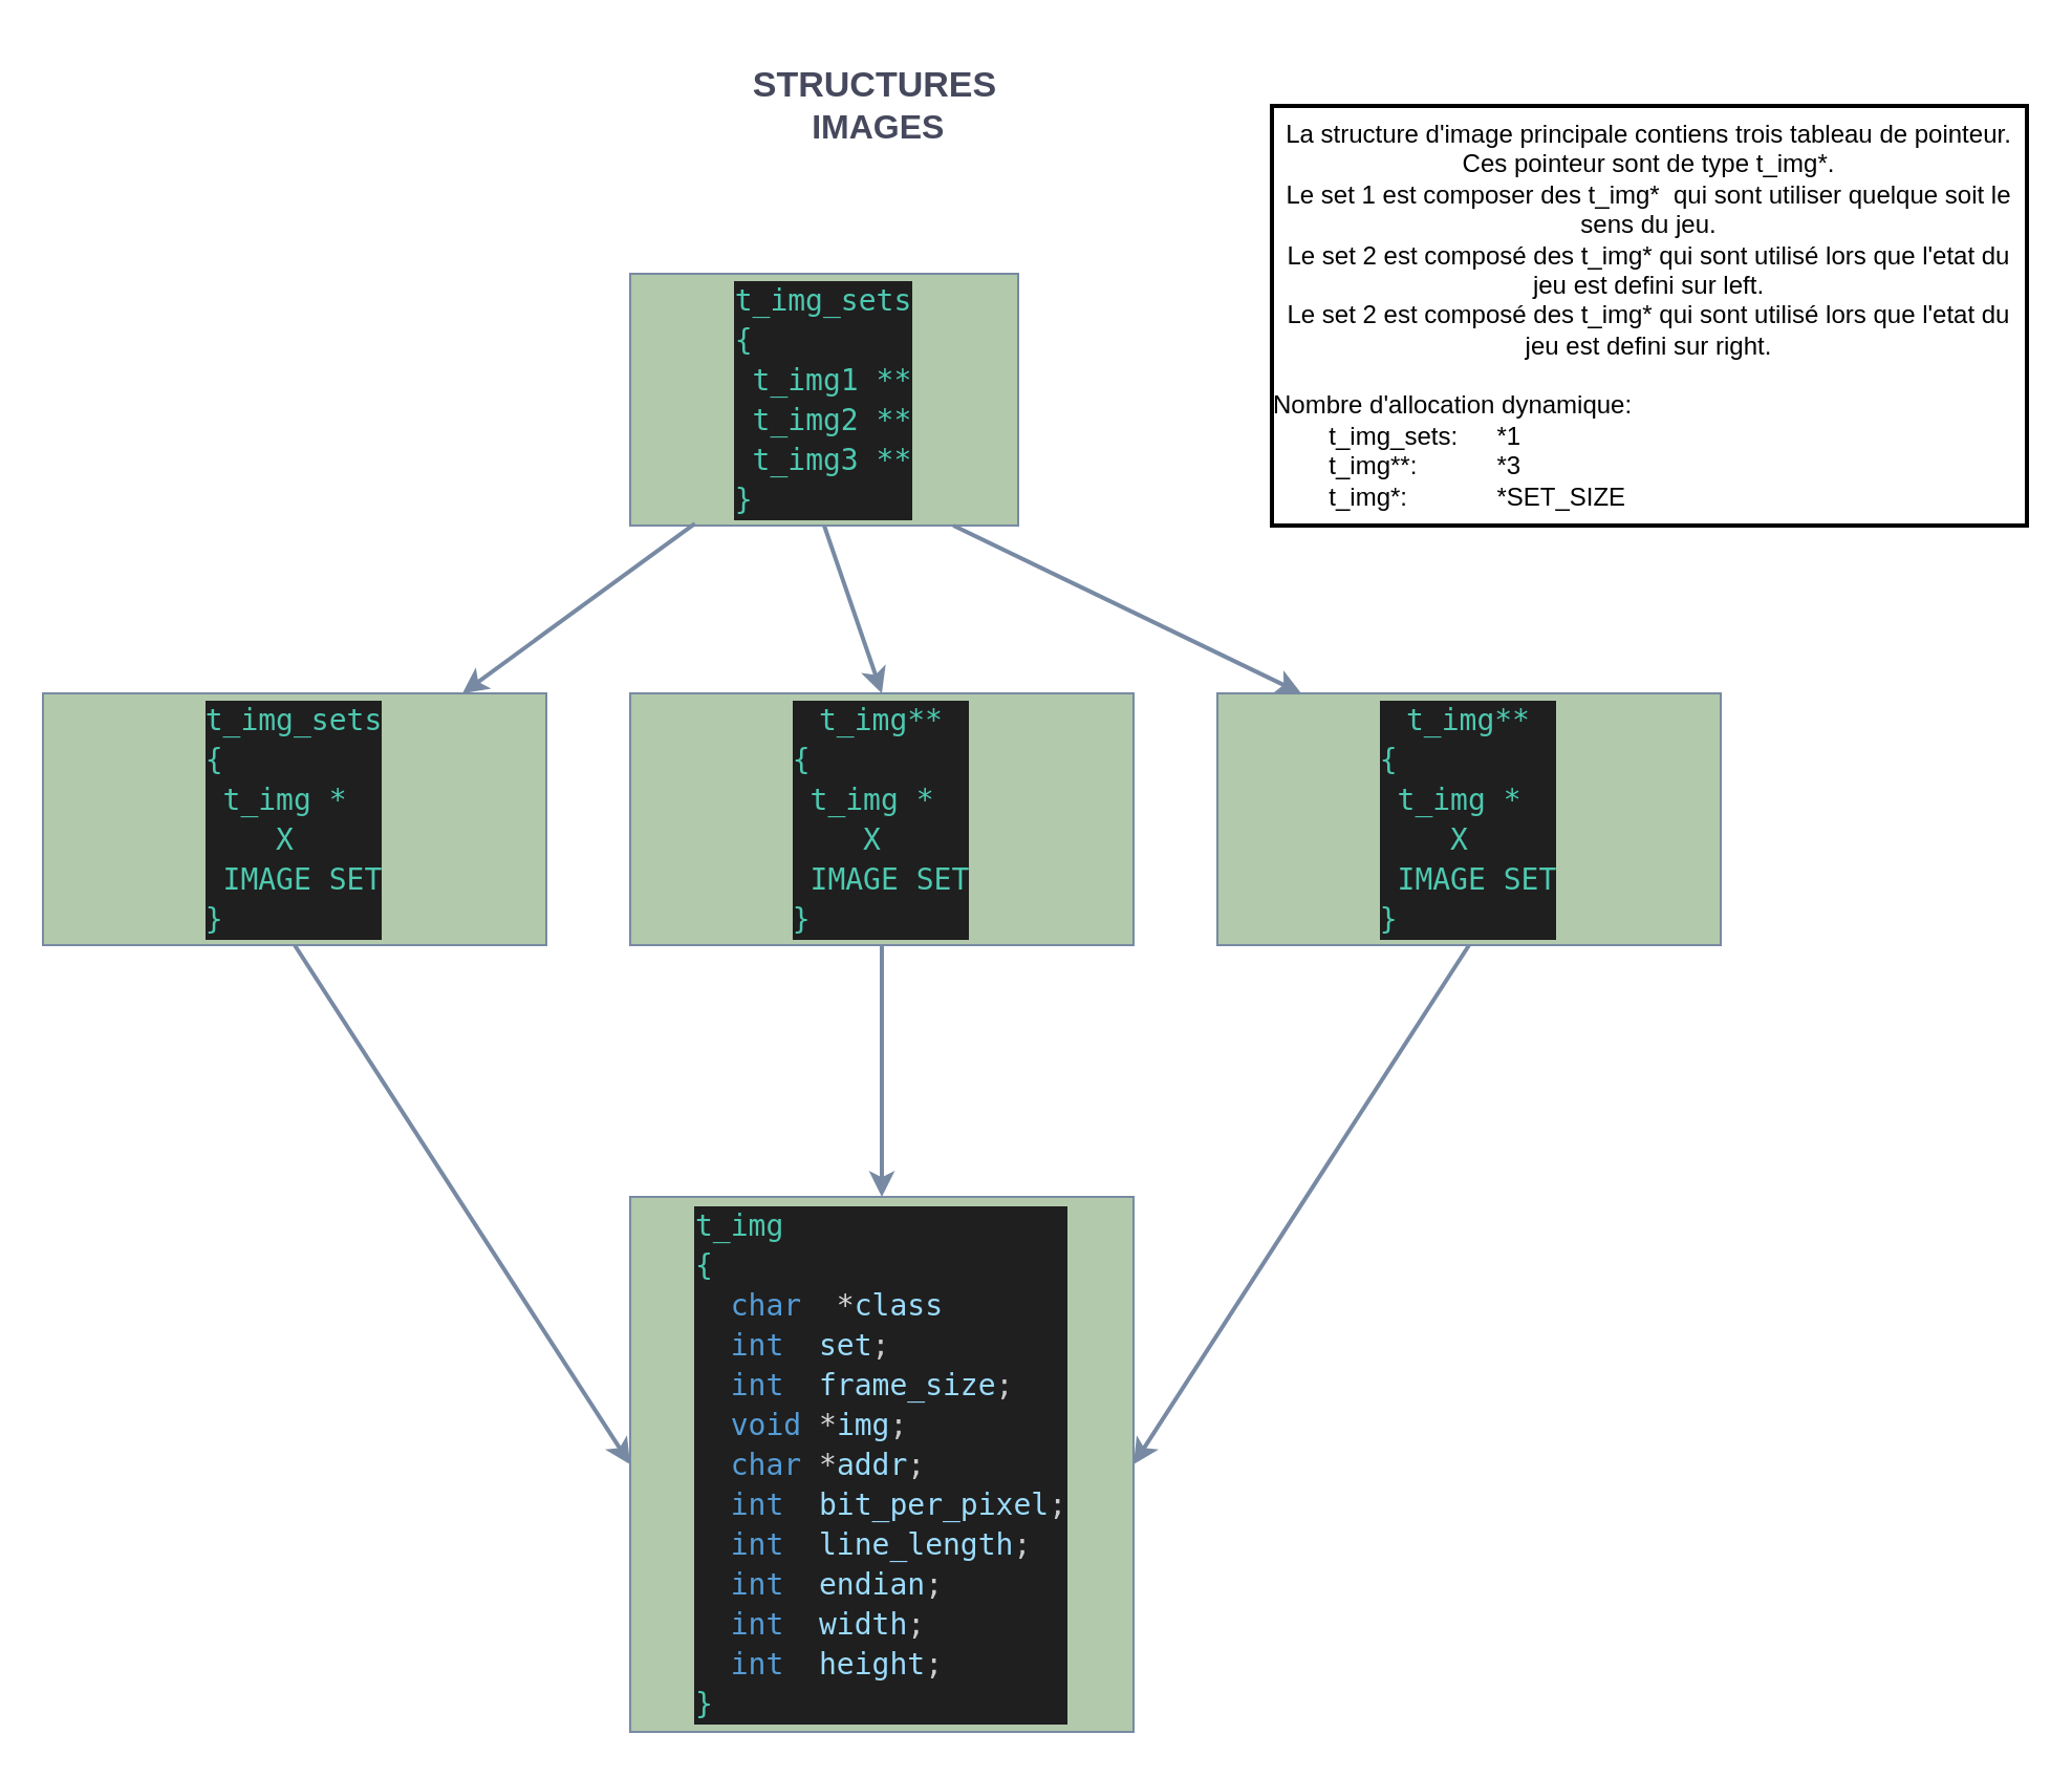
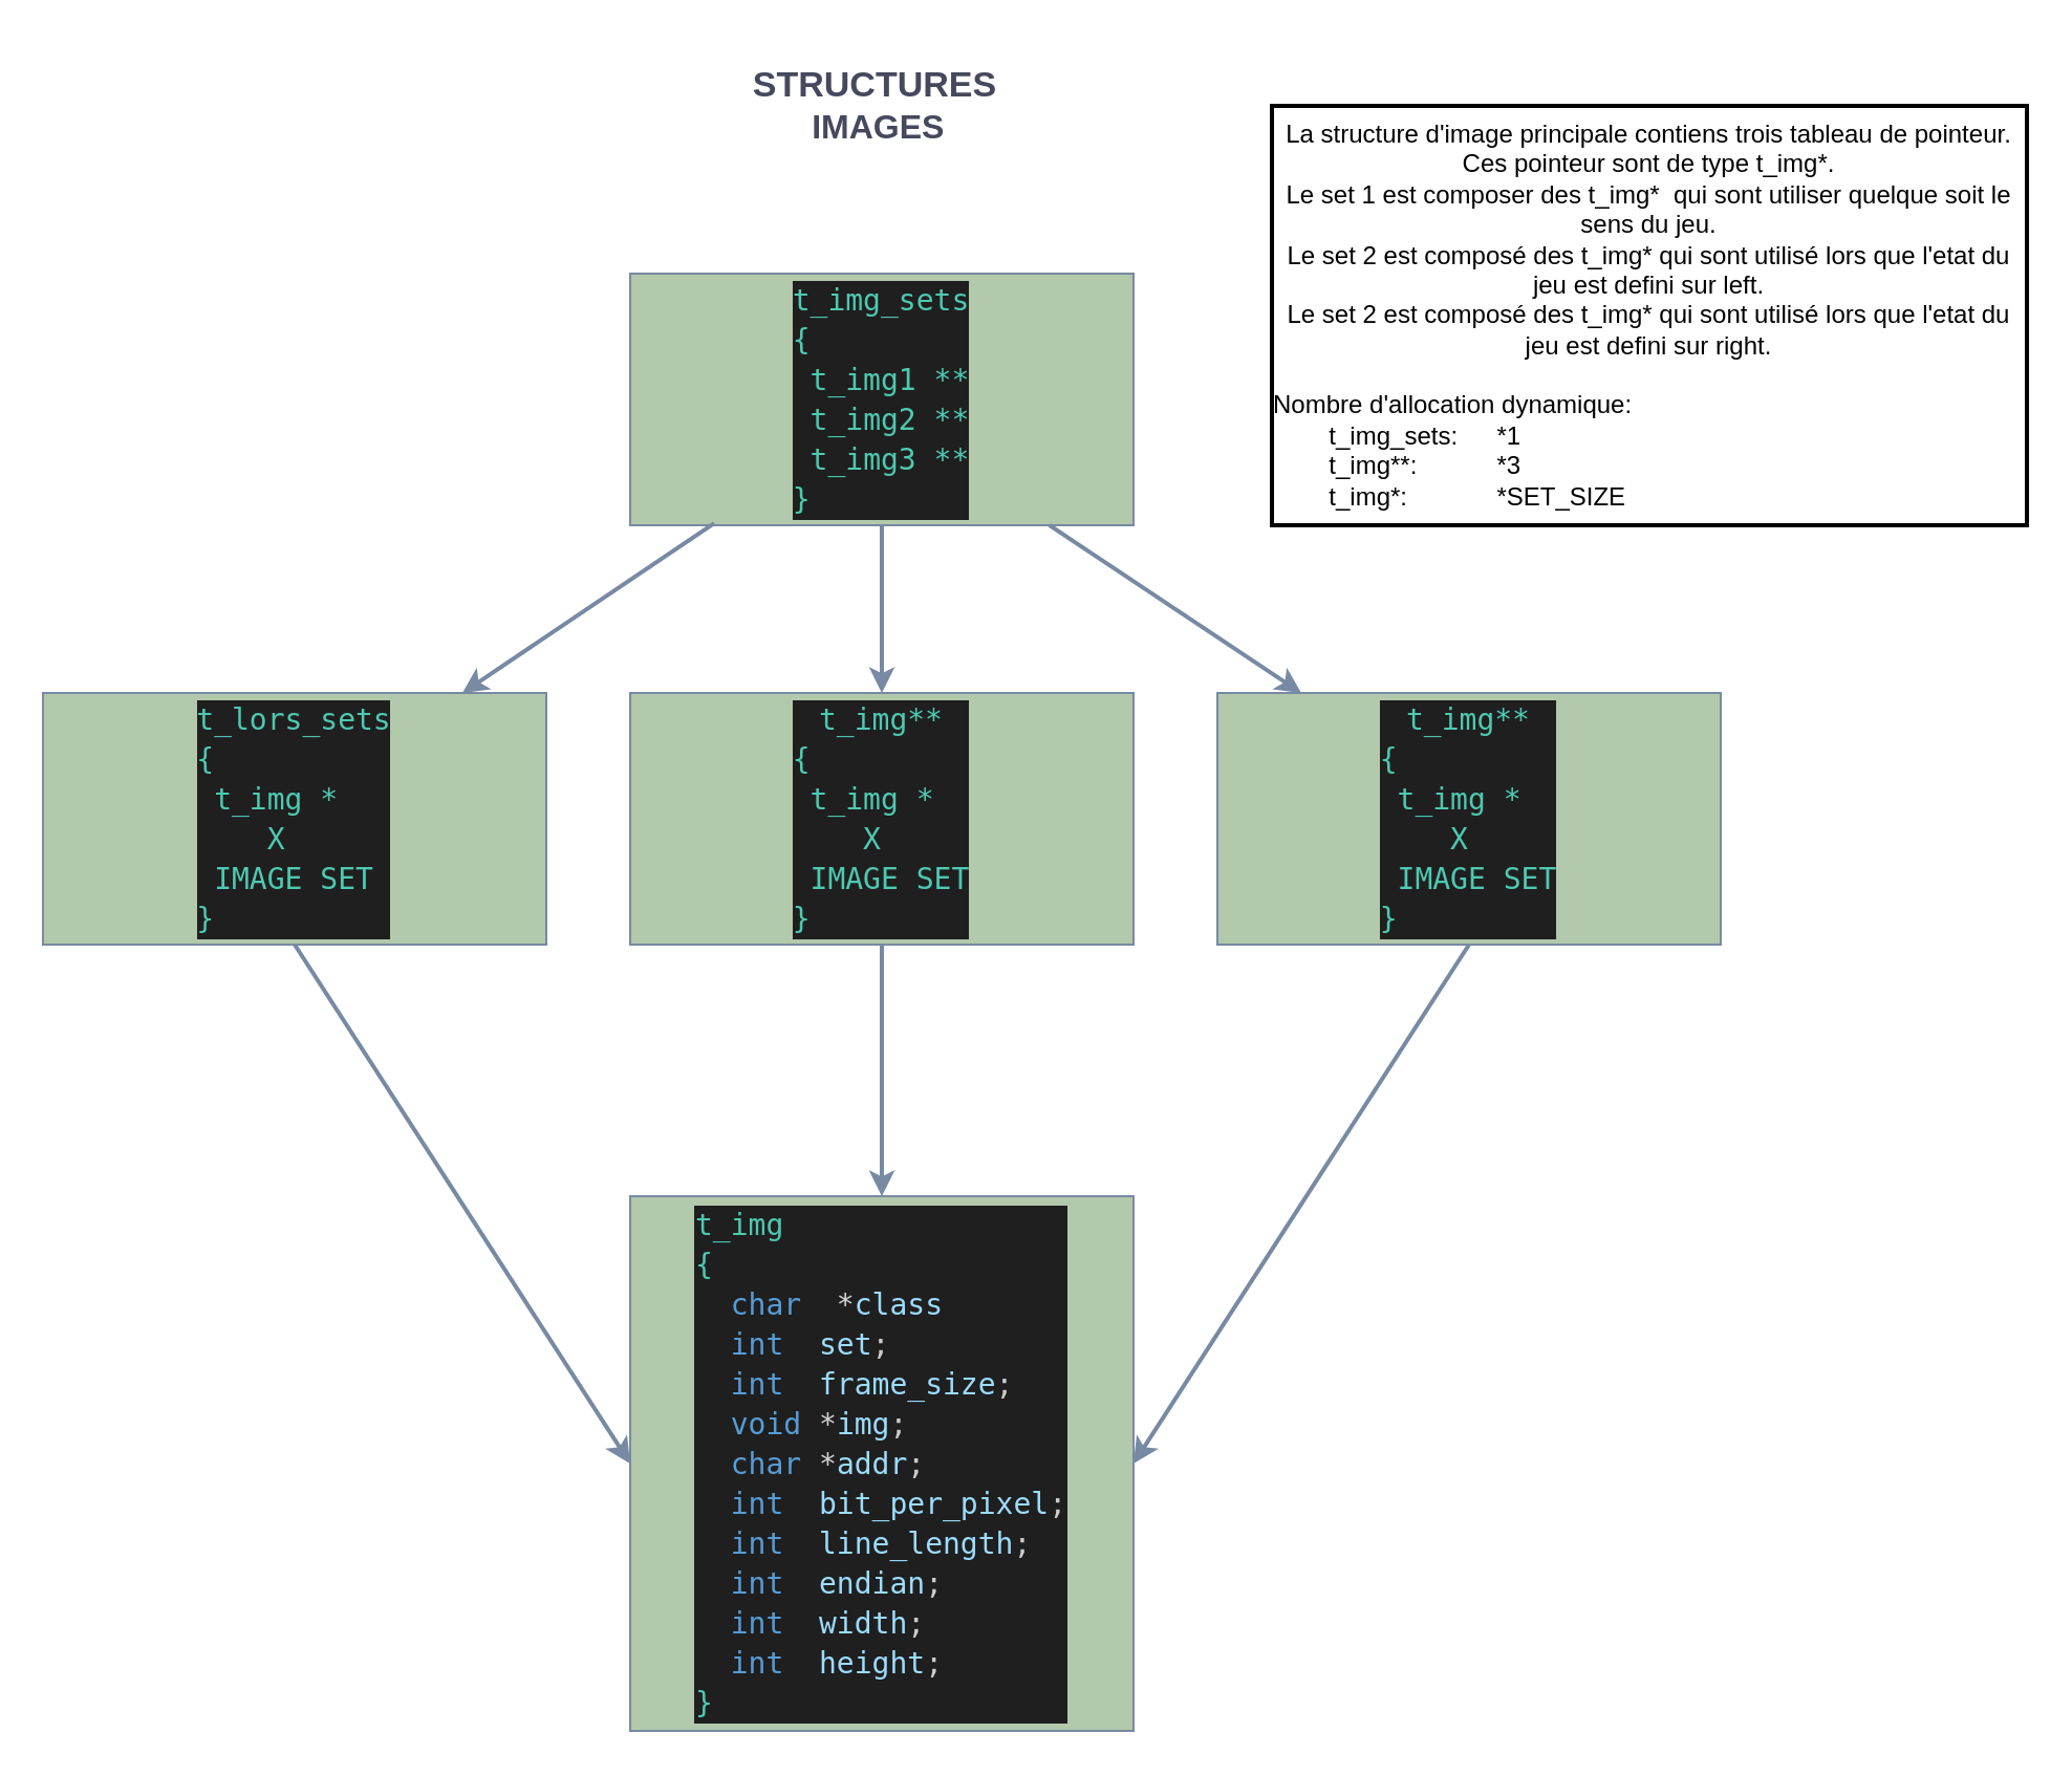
- <mxCell id="3" value="&lt;div style=&quot;color: #cccccc;background-color: #1f1f1f;font-family: 'Droid Sans Mono', 'monospace', monospace;font-weight: normal;font-size: 14px;line-height: 19px;white-space: pre;&quot;&gt;&lt;div&gt;&lt;span style=&quot;color: #4ec9b0;&quot;&gt;t_img_sets&lt;/span&gt;&lt;/div&gt;&lt;div align=&quot;left&quot;&gt;&lt;span style=&quot;color: #4ec9b0;&quot;&gt;{&lt;/span&gt;&lt;/div&gt;&lt;div align=&quot;left&quot;&gt;&lt;span style=&quot;color: #4ec9b0;&quot;&gt; t_img1 **&lt;/span&gt;&lt;/div&gt;&lt;div align=&quot;left&quot;&gt;&lt;span style=&quot;color: #4ec9b0;&quot;&gt; &lt;/span&gt;&lt;span style=&quot;color: #4ec9b0;&quot;&gt;t_img2 **&lt;/span&gt;&lt;/div&gt;&lt;div align=&quot;left&quot;&gt;&lt;span style=&quot;color: #4ec9b0;&quot;&gt; &lt;/span&gt;&lt;span style=&quot;color: #4ec9b0;&quot;&gt;t_img3 **&lt;/span&gt;&lt;/div&gt;&lt;div align=&quot;left&quot;&gt;&lt;span style=&quot;color: #4ec9b0;&quot;&gt;}&lt;br&gt;&lt;/span&gt;&lt;/div&gt;&lt;/div&gt;" style="rounded=0;whiteSpace=wrap;html=1;labelBackgroundColor=none;fillColor=#B2C9AB;strokeColor=#788AA3;fontColor=#46495D;" vertex="1" parent="1"><mxGeometry x="300" y="130" width="185" height="120" as="geometry" /></mxCell>
+ <mxCell id="3" value="&lt;div style=&quot;color: #cccccc;background-color: #1f1f1f;font-family: 'Droid Sans Mono', 'monospace', monospace;font-weight: normal;font-size: 14px;line-height: 19px;white-space: pre;&quot;&gt;&lt;div&gt;&lt;span style=&quot;color: #4ec9b0;&quot;&gt;t_img_sets&lt;/span&gt;&lt;/div&gt;&lt;div align=&quot;left&quot;&gt;&lt;span style=&quot;color: #4ec9b0;&quot;&gt;{&lt;/span&gt;&lt;/div&gt;&lt;div align=&quot;left&quot;&gt;&lt;span style=&quot;color: #4ec9b0;&quot;&gt; t_img1 **&lt;/span&gt;&lt;/div&gt;&lt;div align=&quot;left&quot;&gt;&lt;span style=&quot;color: #4ec9b0;&quot;&gt; &lt;/span&gt;&lt;span style=&quot;color: #4ec9b0;&quot;&gt;t_img2 **&lt;/span&gt;&lt;/div&gt;&lt;div align=&quot;left&quot;&gt;&lt;span style=&quot;color: #4ec9b0;&quot;&gt; &lt;/span&gt;&lt;span style=&quot;color: #4ec9b0;&quot;&gt;t_img3 **&lt;/span&gt;&lt;/div&gt;&lt;div align=&quot;left&quot;&gt;&lt;span style=&quot;color: #4ec9b0;&quot;&gt;}&lt;br&gt;&lt;/span&gt;&lt;/div&gt;&lt;/div&gt;" style="rounded=0;whiteSpace=wrap;html=1;labelBackgroundColor=none;fillColor=#B2C9AB;strokeColor=#788AA3;fontColor=#46495D;" vertex="1" parent="1"><mxGeometry x="300" y="130" width="240" height="120" as="geometry" /></mxCell>
- <mxCell id="7" value="&lt;div style=&quot;color: rgb(204, 204, 204); background-color: rgb(31, 31, 31); font-family: &amp;quot;Droid Sans Mono&amp;quot;, &amp;quot;monospace&amp;quot;, monospace; font-weight: normal; font-size: 14px; line-height: 19px; white-space: pre;&quot;&gt;&lt;div&gt;&lt;span style=&quot;color: rgb(78, 201, 176);&quot;&gt;t_img_sets&lt;/span&gt;&lt;/div&gt;&lt;div align=&quot;left&quot;&gt;&lt;span style=&quot;color: rgb(78, 201, 176);&quot;&gt;{&lt;/span&gt;&lt;/div&gt;&lt;div align=&quot;left&quot;&gt;&lt;span style=&quot;color: rgb(78, 201, 176);&quot;&gt; t_img *&lt;/span&gt;&lt;/div&gt;&lt;div align=&quot;left&quot;&gt;&lt;span style=&quot;color: rgb(78, 201, 176);&quot;&gt;    X&lt;/span&gt;&lt;/div&gt;&lt;div align=&quot;left&quot;&gt;&lt;span style=&quot;color: rgb(78, 201, 176);&quot;&gt; IMAGE SET&lt;br&gt;&lt;/span&gt;&lt;/div&gt;&lt;div align=&quot;left&quot;&gt;&lt;span style=&quot;color: rgb(78, 201, 176);&quot;&gt;}&lt;br&gt;&lt;/span&gt;&lt;/div&gt;&lt;/div&gt;" style="rounded=0;whiteSpace=wrap;html=1;labelBackgroundColor=none;fillColor=#B2C9AB;strokeColor=#788AA3;fontColor=#46495D;" vertex="1" parent="1"><mxGeometry x="20" y="330" width="240" height="120" as="geometry" /></mxCell>
+ <mxCell id="7" value="&lt;div style=&quot;color: rgb(204, 204, 204); background-color: rgb(31, 31, 31); font-family: &amp;quot;Droid Sans Mono&amp;quot;, &amp;quot;monospace&amp;quot;, monospace; font-weight: normal; font-size: 14px; line-height: 19px; white-space: pre;&quot;&gt;&lt;div&gt;&lt;span style=&quot;color: rgb(78, 201, 176);&quot;&gt;t_lors_sets&lt;/span&gt;&lt;/div&gt;&lt;div align=&quot;left&quot;&gt;&lt;span style=&quot;color: rgb(78, 201, 176);&quot;&gt;{&lt;/span&gt;&lt;/div&gt;&lt;div align=&quot;left&quot;&gt;&lt;span style=&quot;color: rgb(78, 201, 176);&quot;&gt; t_img *&lt;/span&gt;&lt;/div&gt;&lt;div align=&quot;left&quot;&gt;&lt;span style=&quot;color: rgb(78, 201, 176);&quot;&gt;    X&lt;/span&gt;&lt;/div&gt;&lt;div align=&quot;left&quot;&gt;&lt;span style=&quot;color: rgb(78, 201, 176);&quot;&gt; IMAGE SET&lt;br&gt;&lt;/span&gt;&lt;/div&gt;&lt;div align=&quot;left&quot;&gt;&lt;span style=&quot;color: rgb(78, 201, 176);&quot;&gt;}&lt;br&gt;&lt;/span&gt;&lt;/div&gt;&lt;/div&gt;" style="rounded=0;whiteSpace=wrap;html=1;labelBackgroundColor=none;fillColor=#B2C9AB;strokeColor=#788AA3;fontColor=#46495D;" vertex="1" parent="1"><mxGeometry x="20" y="330" width="240" height="120" as="geometry" /></mxCell>
